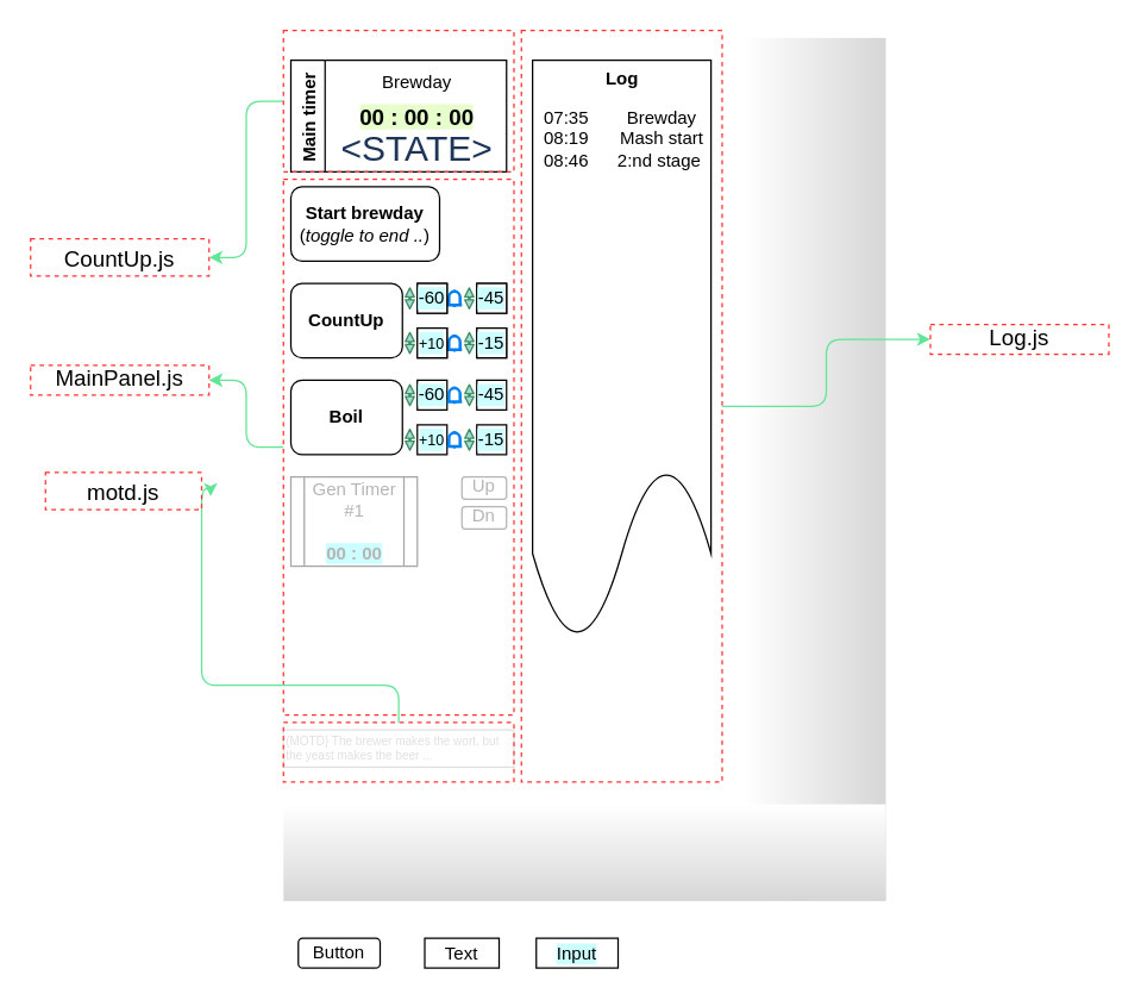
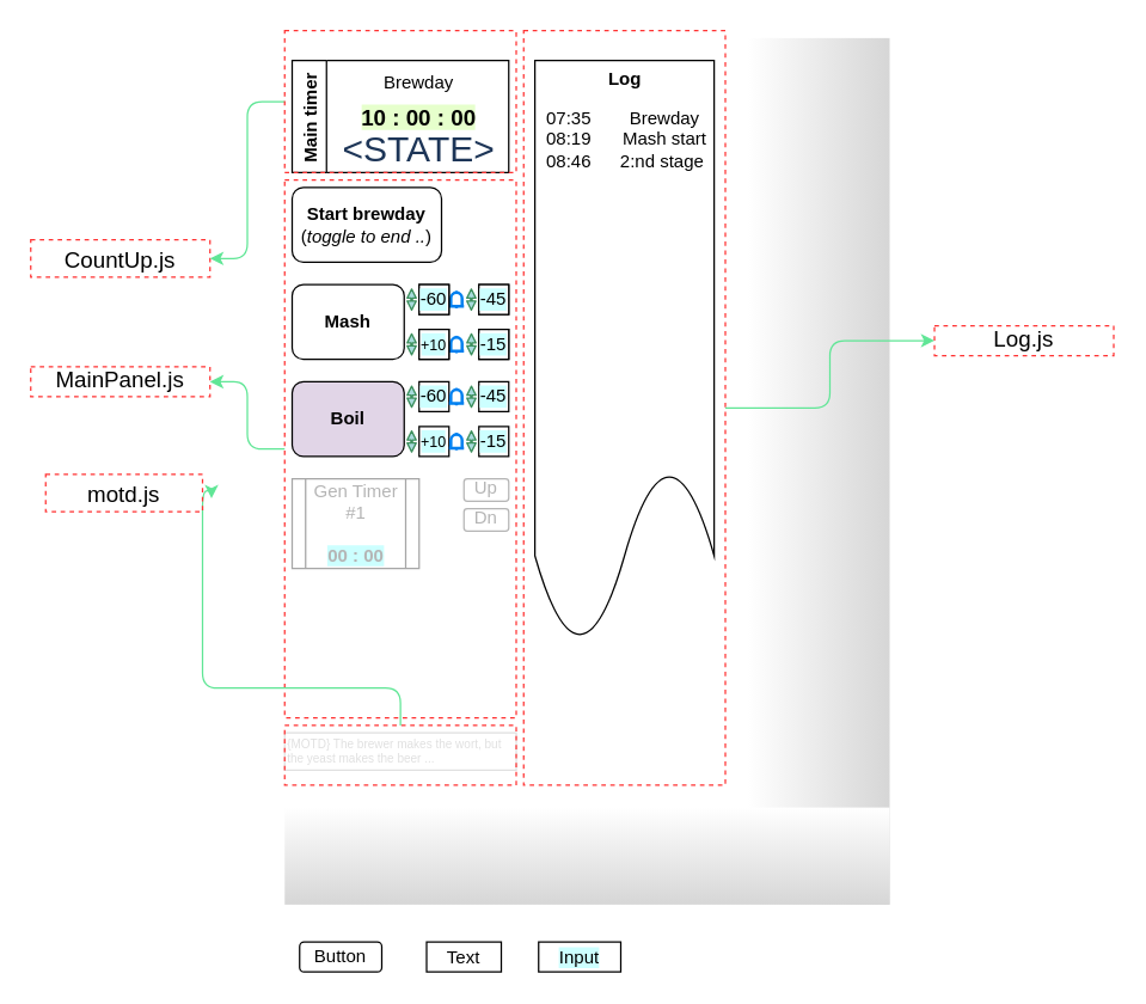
- <mxCell id="11" value="&lt;b&gt;&lt;font style=&quot;font-size: 15px ; background-color: rgb(230 , 255 , 204)&quot;&gt;00 : 00 : 00&lt;/font&gt;&lt;/b&gt;" style="text;html=1;strokeColor=none;fillColor=none;align=center;verticalAlign=middle;whiteSpace=wrap;rounded=0;" vertex="1" parent="10"><mxGeometry x="40" y="22.5" width="90" height="30" as="geometry" /></mxCell>
+ <mxCell id="11" value="&lt;b&gt;&lt;font style=&quot;font-size: 15px ; background-color: rgb(230 , 255 , 204)&quot;&gt;10 : 00 : 00&lt;/font&gt;&lt;/b&gt;" style="text;html=1;strokeColor=none;fillColor=none;align=center;verticalAlign=middle;whiteSpace=wrap;rounded=0;" vertex="1" parent="10"><mxGeometry x="40" y="22.5" width="90" height="30" as="geometry" /></mxCell>
- <mxCell id="15" value="&lt;b&gt;CountUp&lt;/b&gt;" style="rounded=1;whiteSpace=wrap;html=1;" vertex="1" parent="8"><mxGeometry x="195" y="190" width="75" height="50" as="geometry" /></mxCell>
+ <mxCell id="15" value="&lt;b&gt;Mash&lt;/b&gt;" style="rounded=1;whiteSpace=wrap;html=1;" vertex="1" parent="8"><mxGeometry x="195" y="190" width="75" height="50" as="geometry" /></mxCell>
- <mxCell id="22" value="&lt;b&gt;Boil&lt;/b&gt;" style="rounded=1;whiteSpace=wrap;html=1;" vertex="1" parent="8"><mxGeometry x="195" y="255" width="75" height="50" as="geometry" /></mxCell>
+ <mxCell id="22" value="&lt;b&gt;Boil&lt;/b&gt;" style="rounded=1;whiteSpace=wrap;html=1;fillColor=#e1d5e7;" vertex="1" parent="8"><mxGeometry x="195" y="255" width="75" height="50" as="geometry" /></mxCell>
